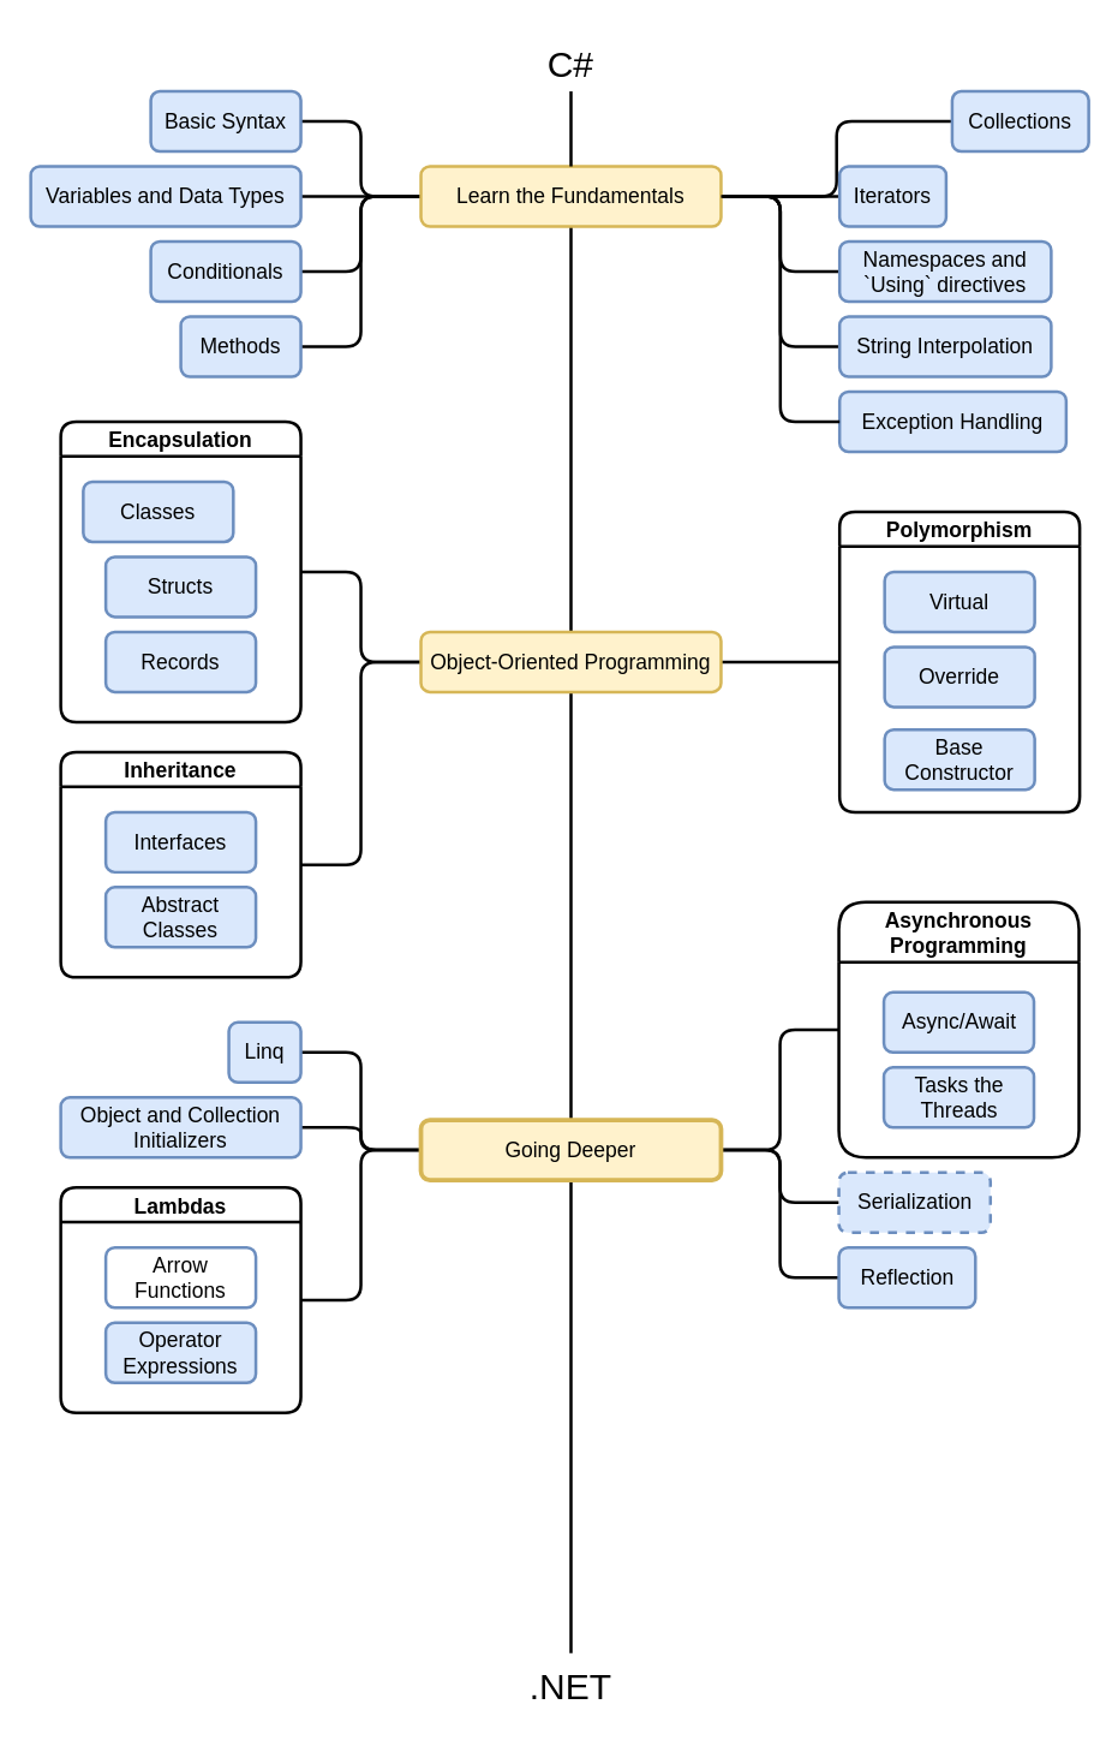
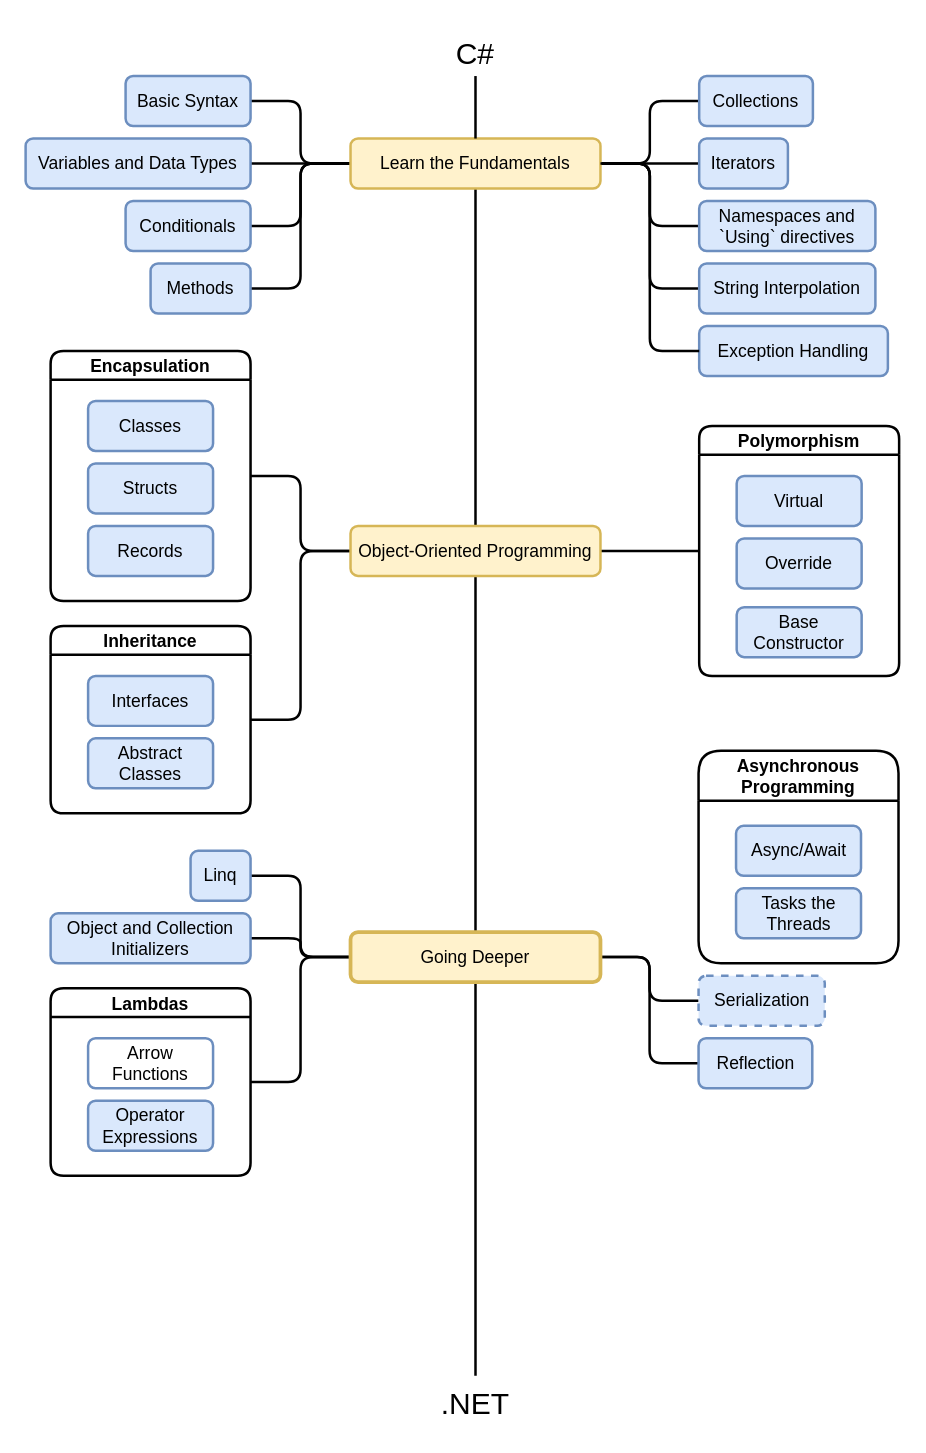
- <mxCell id="19" value="&lt;div style=&quot;font-size: 14px;&quot;&gt;Collections&lt;/div&gt;" style="rounded=1;whiteSpace=wrap;html=1;fillColor=#dae8fc;strokeColor=#6c8ebf;strokeWidth=2;fontSize=14;" parent="1" vertex="1"><mxGeometry x="634" y="60" width="91" height="40" as="geometry" /></mxCell>
+ <mxCell id="19" value="&lt;div style=&quot;font-size: 14px;&quot;&gt;Collections&lt;/div&gt;" style="rounded=1;whiteSpace=wrap;html=1;fillColor=#dae8fc;strokeColor=#6c8ebf;strokeWidth=2;fontSize=14;" parent="1" vertex="1"><mxGeometry x="559" y="60" width="91" height="40" as="geometry" /></mxCell>
- <mxCell id="30" value="Classes" style="rounded=1;whiteSpace=wrap;html=1;fillColor=#dae8fc;strokeColor=#6c8ebf;strokeWidth=2;fontSize=14;" parent="29" vertex="1"><mxGeometry x="15" y="40" width="100" height="40" as="geometry" /></mxCell>
+ <mxCell id="30" value="Classes" style="rounded=1;whiteSpace=wrap;html=1;fillColor=#dae8fc;strokeColor=#6c8ebf;strokeWidth=2;fontSize=14;" parent="29" vertex="1"><mxGeometry x="30" y="40" width="100" height="40" as="geometry" /></mxCell>
- <mxCell id="46" style="edgeStyle=orthogonalEdgeStyle;rounded=1;orthogonalLoop=1;jettySize=auto;html=1;exitX=1;exitY=0.5;exitDx=0;exitDy=0;fontSize=14;endArrow=none;endFill=0;strokeWidth=2;entryX=0;entryY=0.5;entryDx=0;entryDy=0;" edge="1" parent="1" source="47" target="53"><mxGeometry relative="1" as="geometry" /></mxCell>
